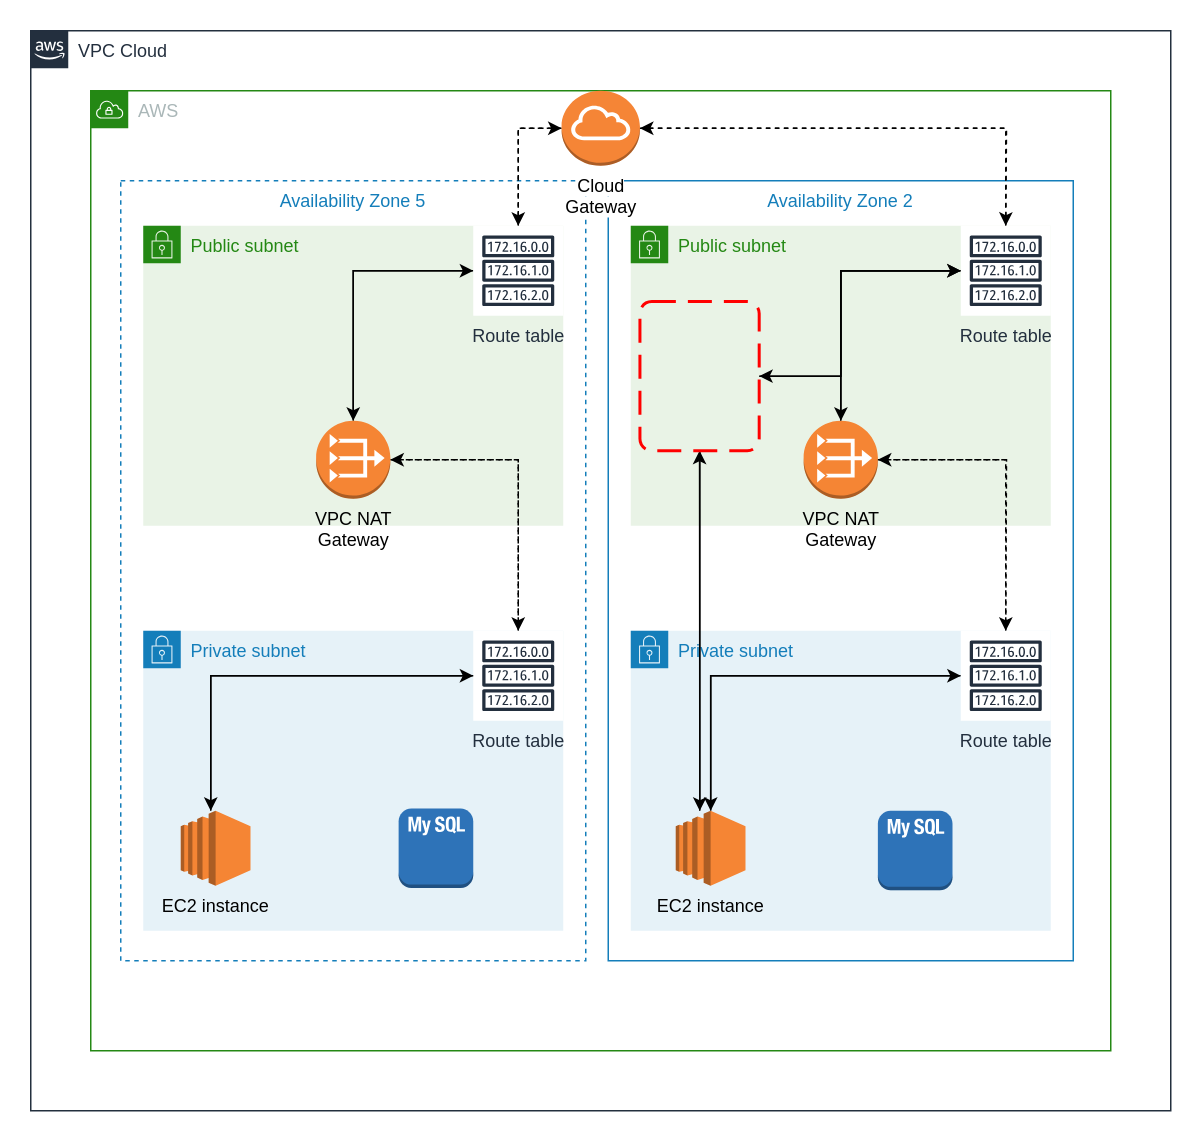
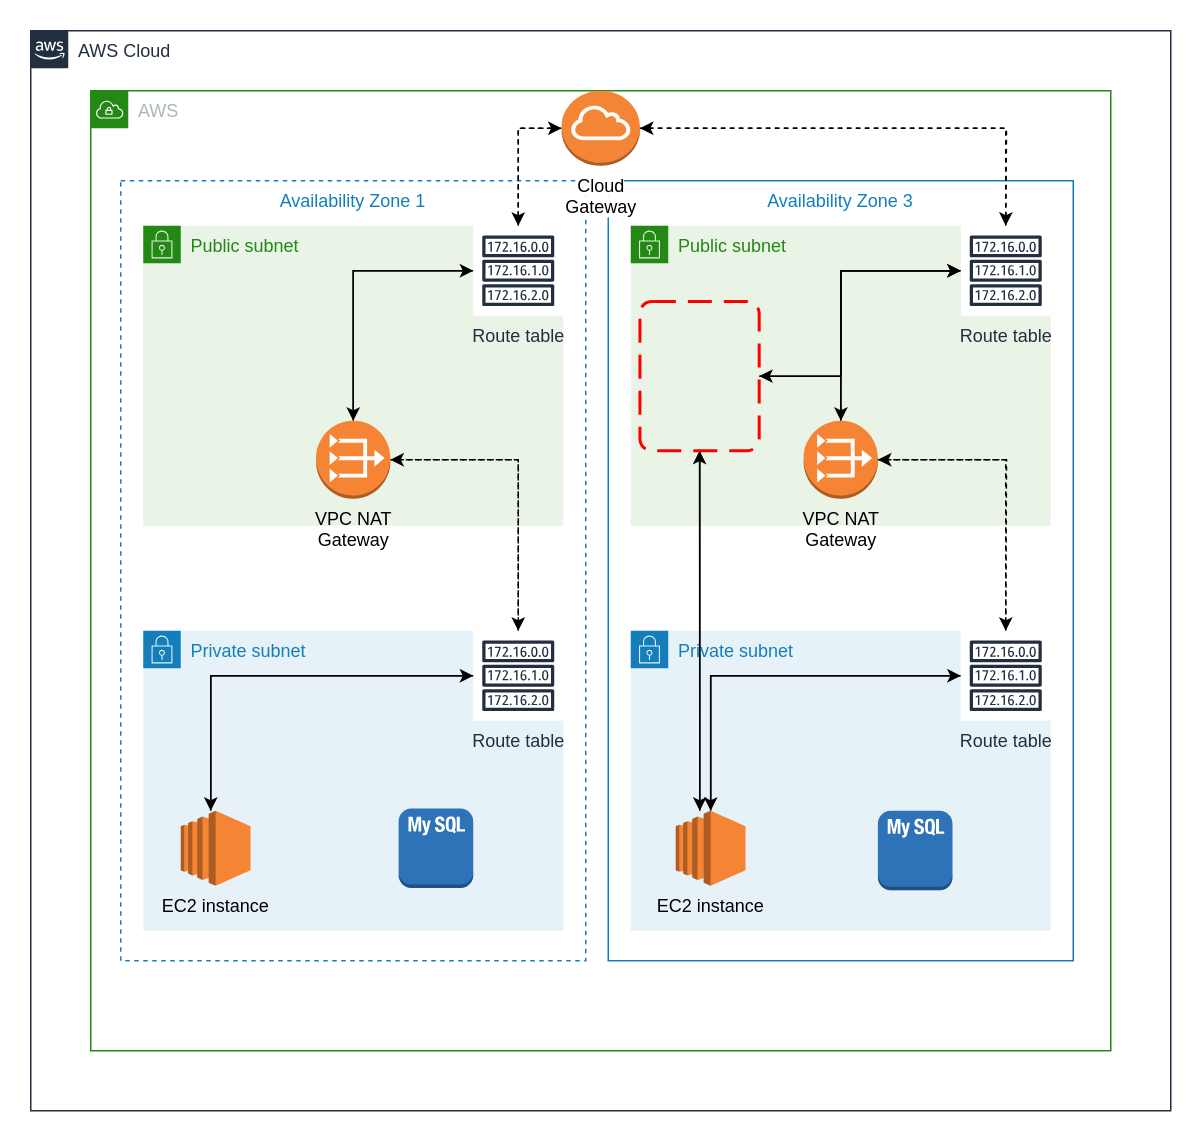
- <mxCell id="2" value="VPC Cloud" style="points=[[0,0],[0.25,0],[0.5,0],[0.75,0],[1,0],[1,0.25],[1,0.5],[1,0.75],[1,1],[0.75,1],[0.5,1],[0.25,1],[0,1],[0,0.75],[0,0.5],[0,0.25]];outlineConnect=0;gradientColor=none;html=1;whiteSpace=wrap;fontSize=12;fontStyle=0;container=1;pointerEvents=0;collapsible=0;recursiveResize=0;shape=mxgraph.aws4.group;grIcon=mxgraph.aws4.group_aws_cloud_alt;strokeColor=#232F3E;fillColor=none;verticalAlign=top;align=left;spacingLeft=30;fontColor=#232F3E;dashed=0;flipH=0;" parent="1" vertex="1"><mxGeometry x="20" y="20" width="760" height="720" as="geometry" /></mxCell>
+ <mxCell id="2" value="AWS Cloud" style="points=[[0,0],[0.25,0],[0.5,0],[0.75,0],[1,0],[1,0.25],[1,0.5],[1,0.75],[1,1],[0.75,1],[0.5,1],[0.25,1],[0,1],[0,0.75],[0,0.5],[0,0.25]];outlineConnect=0;gradientColor=none;html=1;whiteSpace=wrap;fontSize=12;fontStyle=0;container=1;pointerEvents=0;collapsible=0;recursiveResize=0;shape=mxgraph.aws4.group;grIcon=mxgraph.aws4.group_aws_cloud_alt;strokeColor=#232F3E;fillColor=none;verticalAlign=top;align=left;spacingLeft=30;fontColor=#232F3E;dashed=0;flipH=0;" parent="1" vertex="1"><mxGeometry x="20" y="20" width="760" height="720" as="geometry" /></mxCell>
- <mxCell id="9" value="Availability Zone 5" style="fillColor=none;strokeColor=#147EBA;verticalAlign=top;fontStyle=0;fontColor=#147EBA;dashed=1;" vertex="1" parent="3"><mxGeometry x="20" y="60" width="310" height="520" as="geometry" /></mxCell>
+ <mxCell id="9" value="Availability Zone 1" style="fillColor=none;strokeColor=#147EBA;verticalAlign=top;fontStyle=0;fontColor=#147EBA;dashed=1;" vertex="1" parent="3"><mxGeometry x="20" y="60" width="310" height="520" as="geometry" /></mxCell>
- <mxCell id="6" value="Availability Zone 2" style="fillColor=none;strokeColor=#147EBA;verticalAlign=top;fontStyle=0;fontColor=#147EBA;" vertex="1" parent="3"><mxGeometry x="345" y="60" width="310" height="520" as="geometry" /></mxCell>
+ <mxCell id="6" value="Availability Zone 3" style="fillColor=none;strokeColor=#147EBA;verticalAlign=top;fontStyle=0;fontColor=#147EBA;" vertex="1" parent="3"><mxGeometry x="345" y="60" width="310" height="520" as="geometry" /></mxCell>
